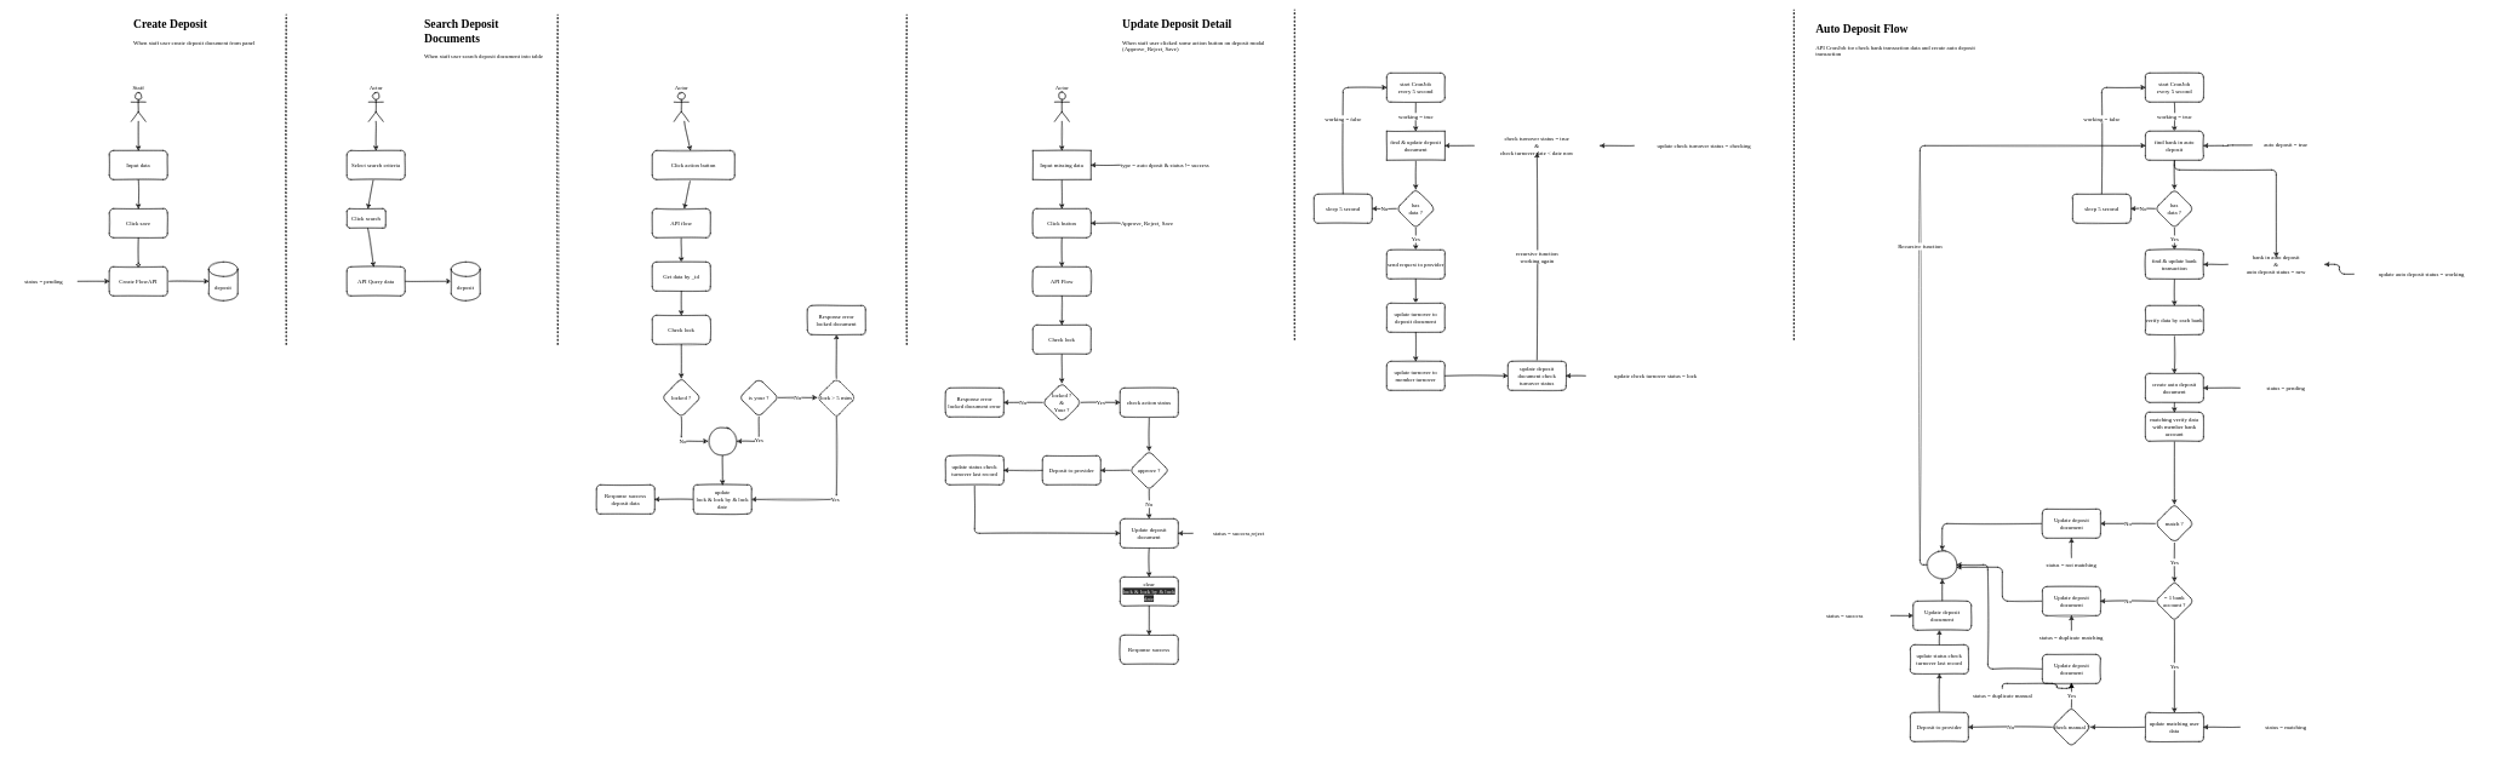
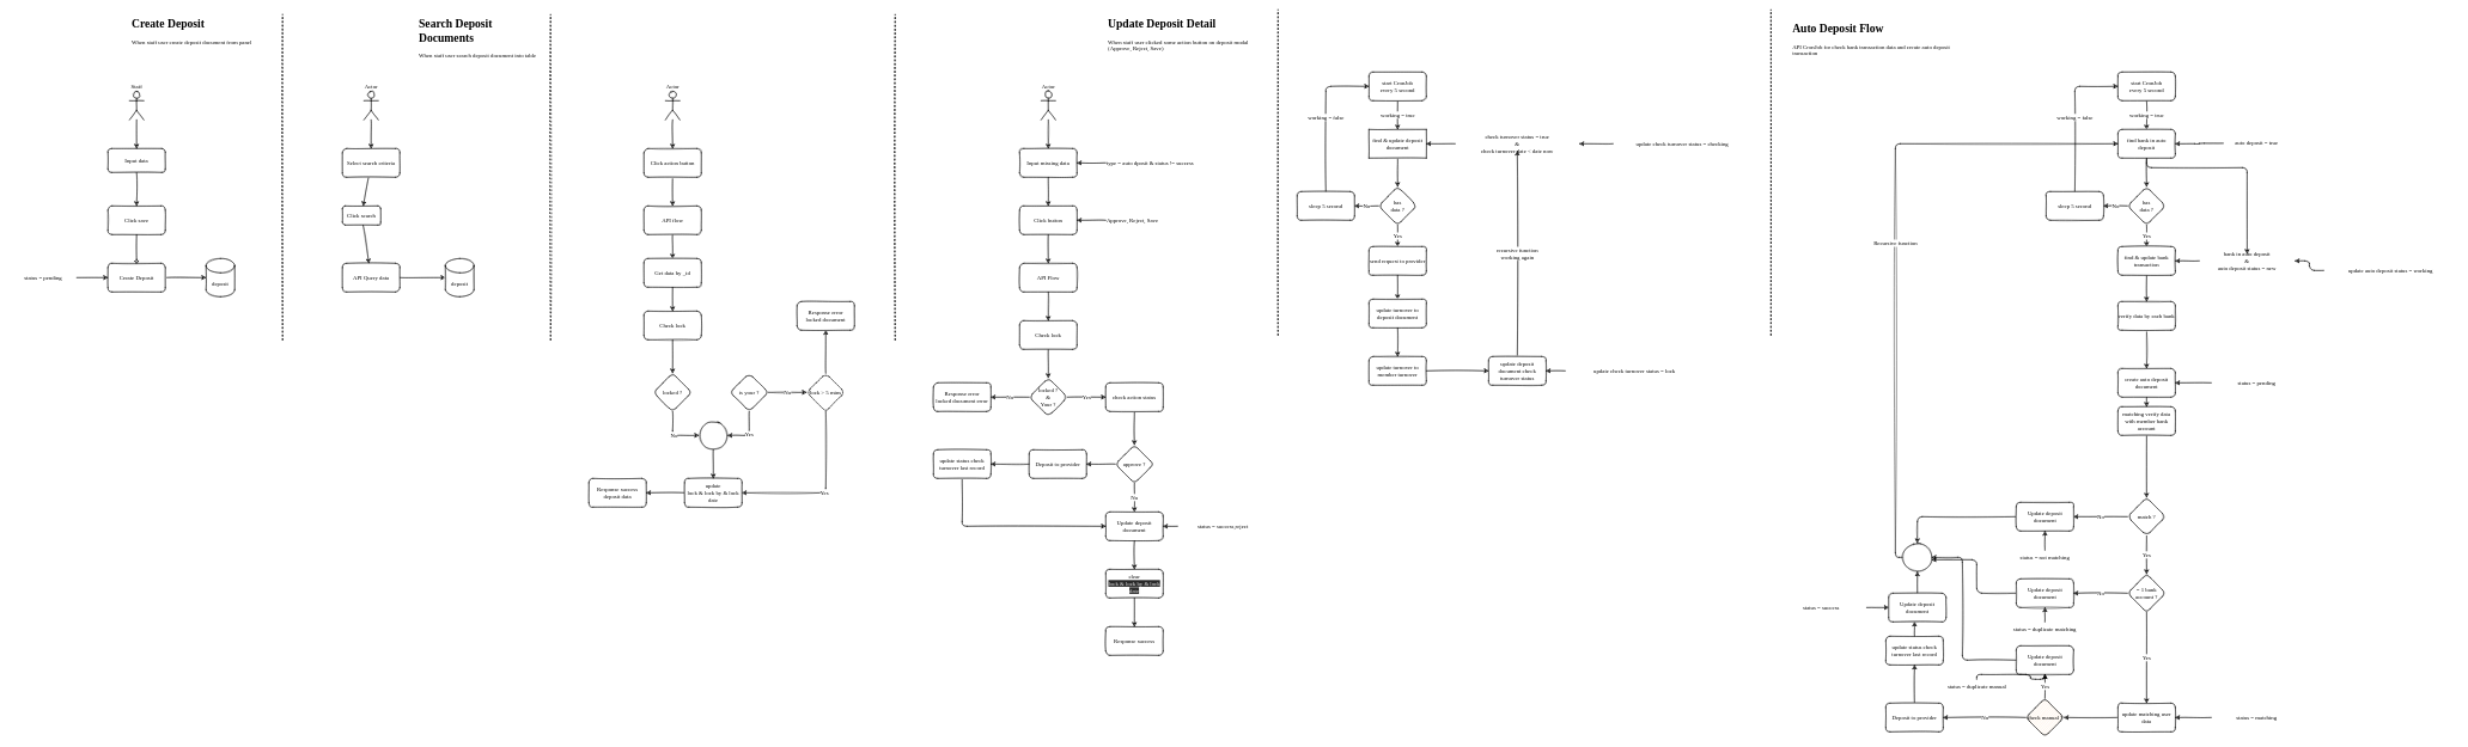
- <mxCell id="10" value="Input data" style="whiteSpace=wrap;html=1;verticalAlign=middle;rounded=1;sketch=1;fontSize=12;fontFamily=Fira Code;fontSource=https%3A%2F%2Ffonts.googleapis.com%2Fcss%3Ffamily%3DFira%2BCode;" parent="1" vertex="1"><mxGeometry x="225" y="310" width="120" height="60" as="geometry" /></mxCell>
+ <mxCell id="10" value="Input data" style="whiteSpace=wrap;html=1;verticalAlign=middle;rounded=1;sketch=1;fontSize=12;fontFamily=Fira Code;fontSource=https%3A%2F%2Ffonts.googleapis.com%2Fcss%3Ffamily%3DFira%2BCode;" parent="1" vertex="1"><mxGeometry x="225" y="310" width="120" height="50" as="geometry" /></mxCell>
- <mxCell id="29" value="Click action button" style="whiteSpace=wrap;html=1;fontFamily=Fira Code;verticalAlign=middle;rounded=1;sketch=1;fontSource=https%3A%2F%2Ffonts.googleapis.com%2Fcss%3Ffamily%3DFira%2BCode;" parent="1" vertex="1"><mxGeometry x="1345" y="310" width="170" height="60" as="geometry" /></mxCell>
+ <mxCell id="29" value="Click action button" style="whiteSpace=wrap;html=1;fontFamily=Fira Code;verticalAlign=middle;rounded=1;sketch=1;fontSource=https%3A%2F%2Ffonts.googleapis.com%2Fcss%3Ffamily%3DFira%2BCode;" parent="1" vertex="1"><mxGeometry x="1345" y="310" width="120" height="60" as="geometry" /></mxCell>
- <mxCell id="55" value="Input missing data" style="whiteSpace=wrap;html=1;fontFamily=Fira Code;verticalAlign=middle;sketch=1;fontSource=https%3A%2F%2Ffonts.googleapis.com%2Fcss%3Ffamily%3DFira%2BCode;rounded=0;" parent="1" vertex="1"><mxGeometry x="2130" y="310" width="120" height="60" as="geometry" /></mxCell>
+ <mxCell id="55" value="Input missing data" style="whiteSpace=wrap;html=1;fontFamily=Fira Code;verticalAlign=middle;rounded=1;sketch=1;fontSource=https%3A%2F%2Ffonts.googleapis.com%2Fcss%3Ffamily%3DFira%2BCode;" parent="1" vertex="1"><mxGeometry x="2130" y="310" width="120" height="60" as="geometry" /></mxCell>
- <mxCell id="3" value="Create FlowAPI" style="whiteSpace=wrap;html=1;verticalAlign=middle;rounded=1;sketch=1;fontSize=12;fontFamily=Fira Code;fontSource=https%3A%2F%2Ffonts.googleapis.com%2Fcss%3Ffamily%3DFira%2BCode;" parent="1" vertex="1"><mxGeometry x="225" y="550" width="120" height="60" as="geometry" /></mxCell>
+ <mxCell id="3" value="Create Deposit" style="whiteSpace=wrap;html=1;verticalAlign=middle;rounded=1;sketch=1;fontSize=12;fontFamily=Fira Code;fontSource=https%3A%2F%2Ffonts.googleapis.com%2Fcss%3Ffamily%3DFira%2BCode;" parent="1" vertex="1"><mxGeometry x="225" y="550" width="120" height="60" as="geometry" /></mxCell>
- <mxCell id="168" value="check manual ?" style="rhombus;whiteSpace=wrap;html=1;fontFamily=Fira Code;rounded=1;sketch=1;fontSource=https%3A%2F%2Ffonts.googleapis.com%2Fcss%3Ffamily%3DFira%2BCode;" parent="1" vertex="1"><mxGeometry x="4232.5" y="1460" width="80" height="80" as="geometry" /></mxCell>
+ <mxCell id="168" value="check manual ?" style="rhombus;whiteSpace=wrap;html=1;fontFamily=Fira Code;rounded=1;sketch=1;fontSource=https%3A%2F%2Ffonts.googleapis.com%2Fcss%3Ffamily%3DFira%2BCode;fillColor=#ffe6cc;" parent="1" vertex="1"><mxGeometry x="4232.5" y="1460" width="80" height="80" as="geometry" /></mxCell>
